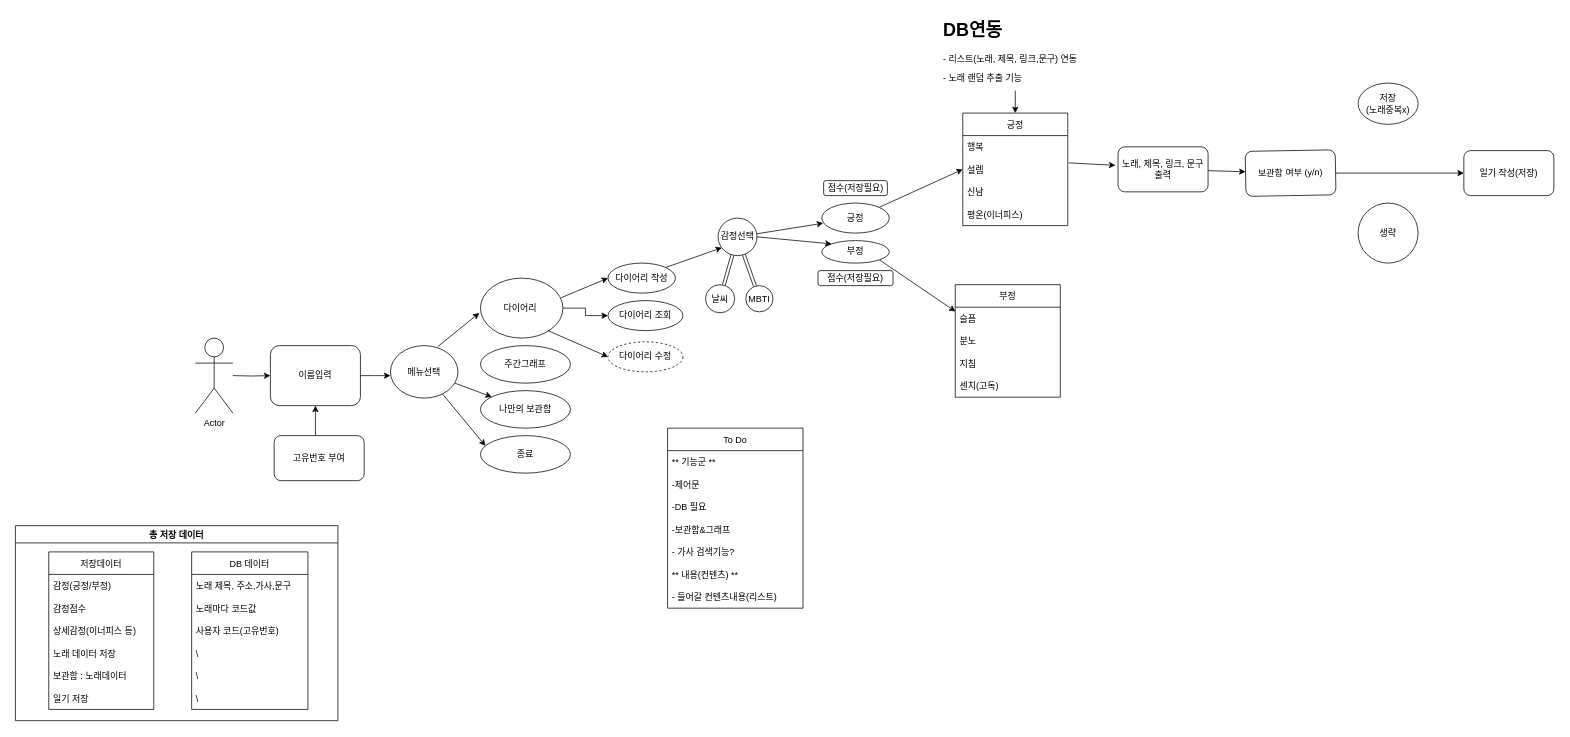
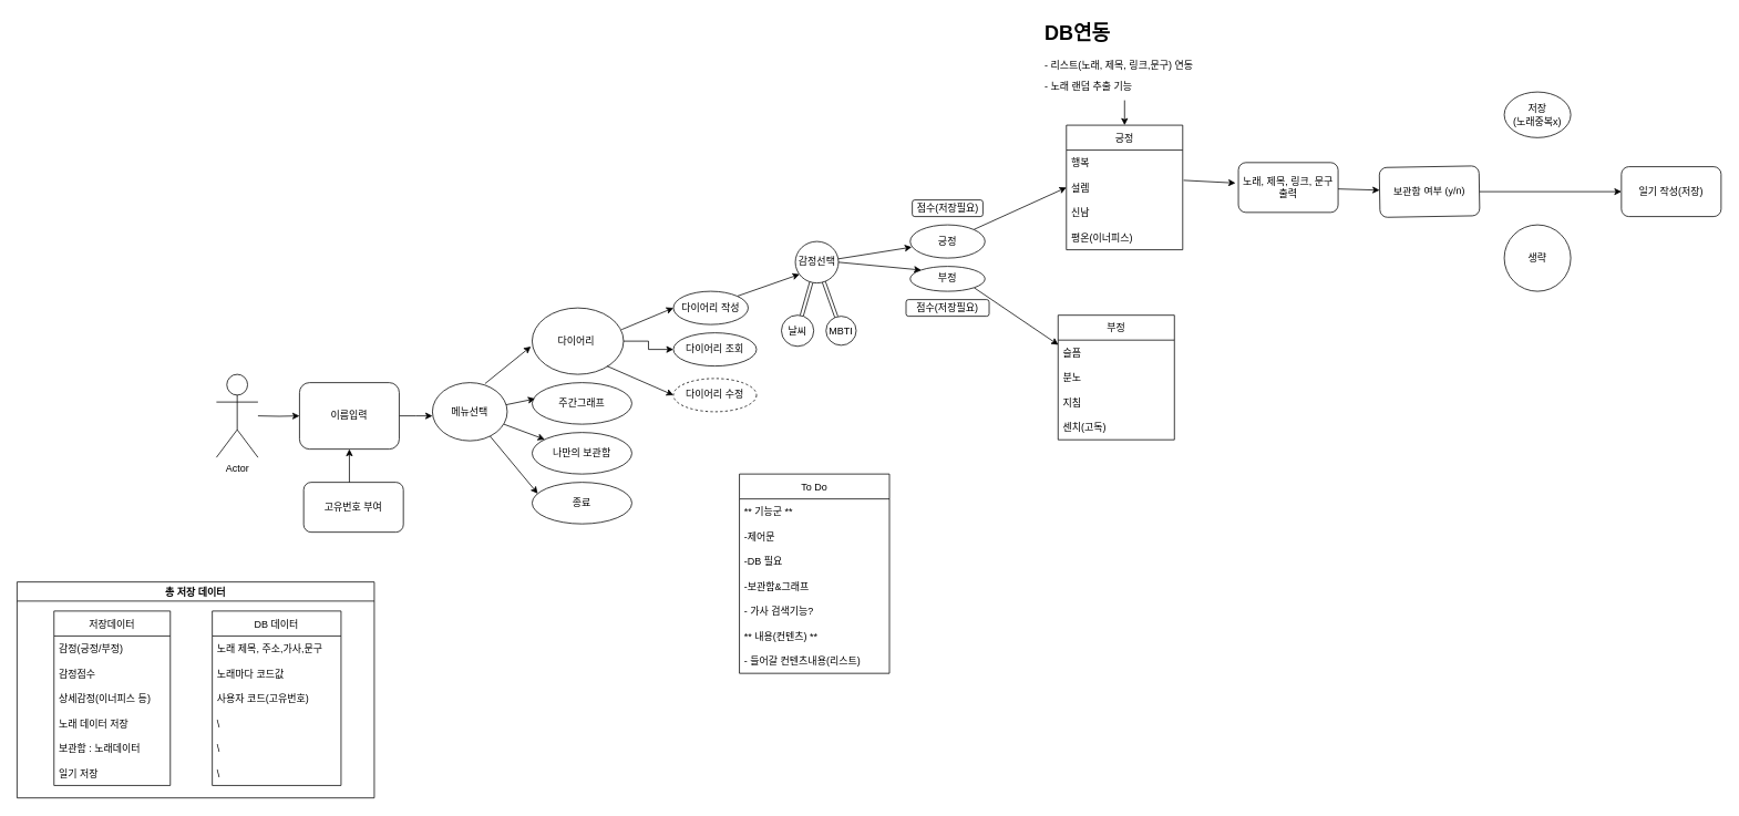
+ <mxCell id="33" value="" style="endArrow=classic;html=1;rounded=0;entryX=0.029;entryY=0.388;entryDx=0;entryDy=0;entryPerimeter=0;" edge="1" parent="1" source="15" target="20"><mxGeometry width="50" height="50" relative="1" as="geometry"><mxPoint x="620" y="500" as="sourcePoint" /><mxPoint x="650" y="470" as="targetPoint" /></mxGeometry></mxCell>
